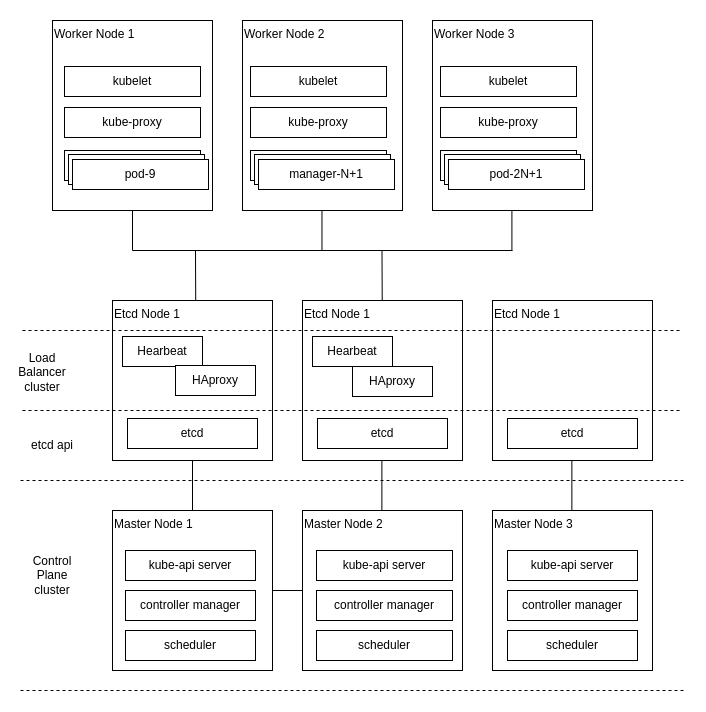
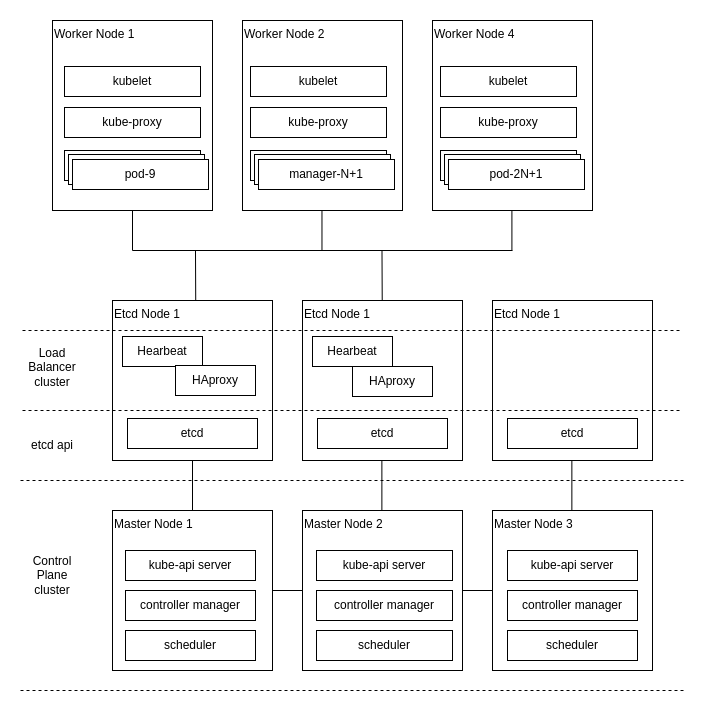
- <mxCell id="28" value="Worker Node 3" style="rounded=0;whiteSpace=wrap;html=1;verticalAlign=top;align=left;" parent="1" vertex="1"><mxGeometry x="432" y="20" width="160" height="190" as="geometry" /></mxCell>
+ <mxCell id="28" value="Worker Node 4" style="rounded=0;whiteSpace=wrap;html=1;verticalAlign=top;align=left;" parent="1" vertex="1"><mxGeometry x="432" y="20" width="160" height="190" as="geometry" /></mxCell>
- <mxCell id="20" value="Load Balancer cluster" style="text;html=1;align=center;verticalAlign=middle;whiteSpace=wrap;rounded=0;" parent="1" vertex="1"><mxGeometry x="12" y="357" width="60" height="30" as="geometry" /></mxCell>
+ <mxCell id="20" value="Load Balancer cluster" style="text;html=1;align=center;verticalAlign=middle;whiteSpace=wrap;rounded=0;" parent="1" vertex="1"><mxGeometry x="22" y="352" width="60" height="30" as="geometry" /></mxCell>
+ <mxCell id="5" value="" style="edgeStyle=orthogonalEdgeStyle;rounded=0;orthogonalLoop=1;jettySize=auto;html=1;strokeColor=default;startArrow=none;startFill=0;endArrow=none;endFill=0;" parent="1" source="6" target="7" edge="1"><mxGeometry relative="1" as="geometry" /></mxCell>
